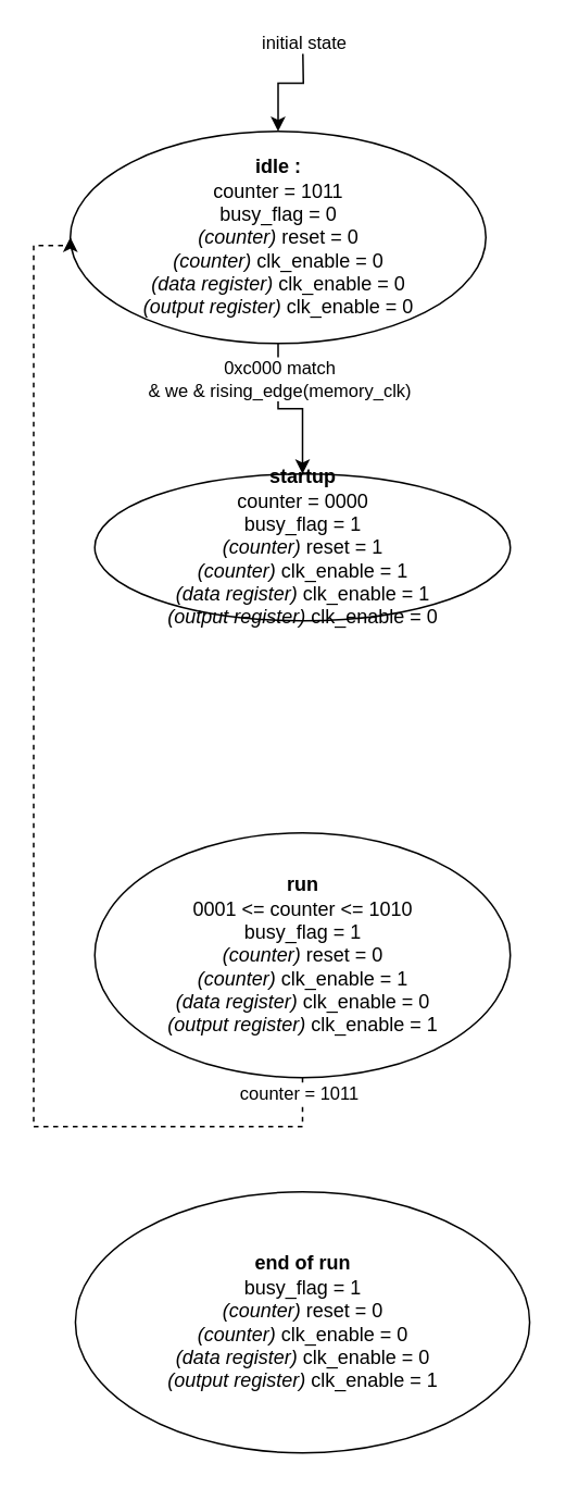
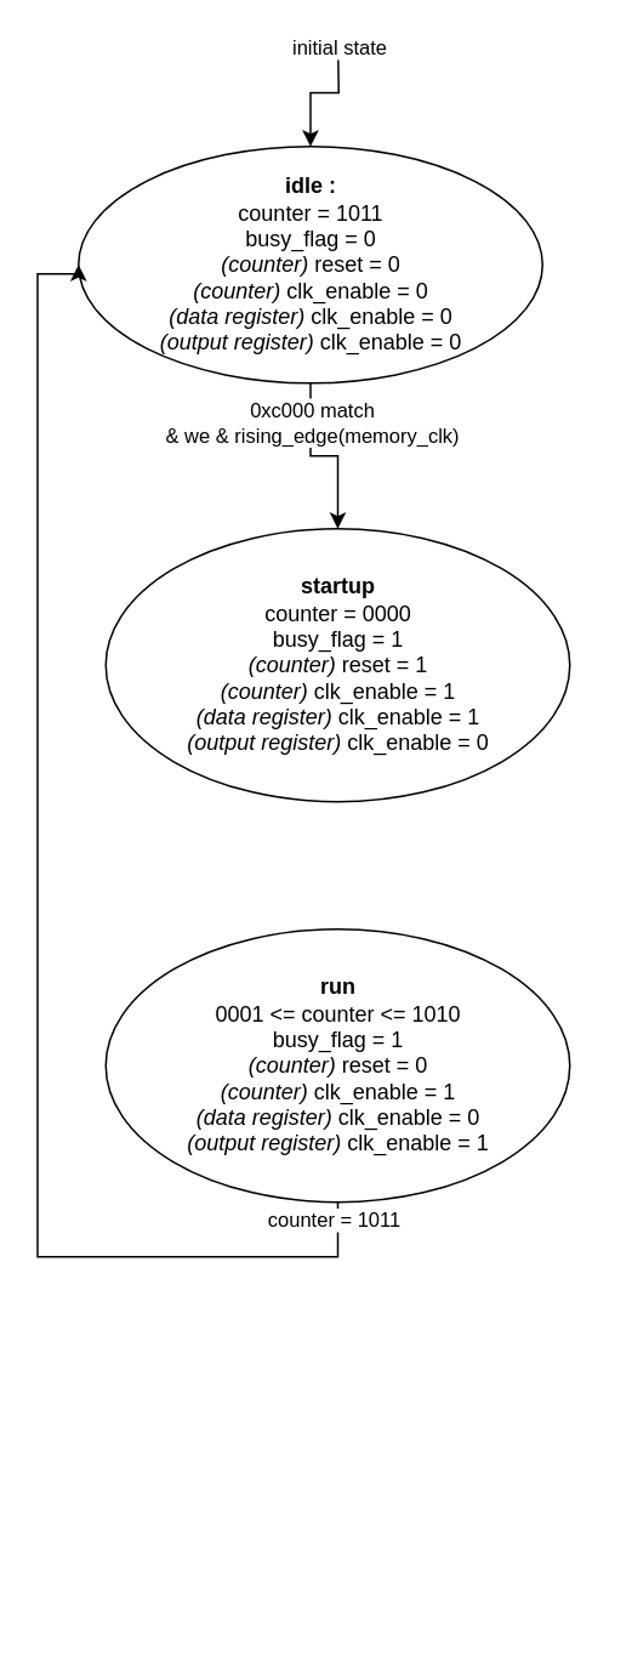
- <mxCell id="11" value="&lt;b&gt;startup&lt;br&gt;&lt;/b&gt;counter = 0000&lt;br&gt;busy_flag = 1&lt;br&gt;&lt;i&gt;(counter) &lt;/i&gt;reset = 1&lt;br&gt;&lt;i&gt;(counter)&lt;/i&gt; clk_enable = 1&lt;br&gt;&lt;i&gt;(data register)&lt;/i&gt; clk_enable = 1&lt;br&gt;&lt;i&gt;(output register) &lt;/i&gt;clk_enable = 0" style="ellipse;whiteSpace=wrap;html=1;" vertex="1" parent="1"><mxGeometry x="57.5" y="290" width="255" height="90" as="geometry" /></mxCell>
+ <mxCell id="11" value="&lt;b&gt;startup&lt;br&gt;&lt;/b&gt;counter = 0000&lt;br&gt;busy_flag = 1&lt;br&gt;&lt;i&gt;(counter) &lt;/i&gt;reset = 1&lt;br&gt;&lt;i&gt;(counter)&lt;/i&gt; clk_enable = 1&lt;br&gt;&lt;i&gt;(data register)&lt;/i&gt; clk_enable = 1&lt;br&gt;&lt;i&gt;(output register) &lt;/i&gt;clk_enable = 0" style="ellipse;whiteSpace=wrap;html=1;" vertex="1" parent="1"><mxGeometry x="57.5" y="290" width="255" height="150" as="geometry" /></mxCell>
- <mxCell id="7" style="edgeStyle=orthogonalEdgeStyle;rounded=0;orthogonalLoop=1;jettySize=auto;html=1;entryX=0;entryY=0.5;entryDx=0;entryDy=0;dashed=1;" edge="1" parent="1" source="9" target="6"><mxGeometry relative="1" as="geometry"><Array as="points"><mxPoint x="185" y="690" /><mxPoint x="20" y="690" /><mxPoint x="20" y="150" /></Array></mxGeometry></mxCell>
+ <mxCell id="7" style="edgeStyle=orthogonalEdgeStyle;rounded=0;orthogonalLoop=1;jettySize=auto;html=1;entryX=0;entryY=0.5;entryDx=0;entryDy=0;" edge="1" parent="1" source="9" target="6"><mxGeometry relative="1" as="geometry"><Array as="points"><mxPoint x="185" y="690" /><mxPoint x="20" y="690" /><mxPoint x="20" y="150" /></Array></mxGeometry></mxCell>
- <mxCell id="10" value="&lt;b&gt;end of run&lt;/b&gt;&lt;br&gt;busy_flag = 1&lt;br&gt;&lt;i&gt;(counter)&amp;nbsp;&lt;/i&gt;reset = 0&lt;br&gt;&lt;i&gt;(counter)&lt;/i&gt;&amp;nbsp;clk_enable = 0&lt;br&gt;&lt;i&gt;(data register)&lt;/i&gt;&amp;nbsp;clk_enable = 0&lt;br&gt;&lt;i&gt;(output register)&amp;nbsp;&lt;/i&gt;clk_enable = 1" style="ellipse;whiteSpace=wrap;html=1;" vertex="1" parent="1"><mxGeometry x="45.63" y="730" width="278.75" height="160" as="geometry" /></mxCell>
